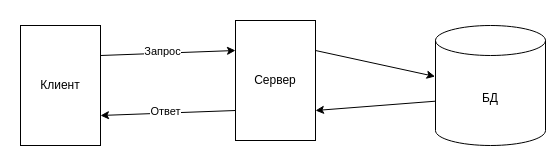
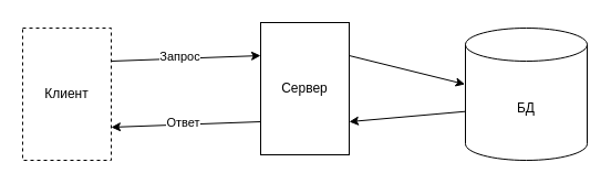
- <mxCell id="2" value="Клиент" style="rounded=0;whiteSpace=wrap;html=1;" vertex="1" parent="1"><mxGeometry x="20" y="25" width="80" height="120" as="geometry" /></mxCell>
+ <mxCell id="2" value="Клиент" style="rounded=0;whiteSpace=wrap;html=1;dashed=1;" vertex="1" parent="1"><mxGeometry x="20" y="25" width="80" height="120" as="geometry" /></mxCell>
- <mxCell id="4" value="БД" style="shape=cylinder3;whiteSpace=wrap;html=1;boundedLbl=1;backgroundOutline=1;size=15;" vertex="1" parent="1"><mxGeometry x="435" y="25" width="110" height="120" as="geometry" /></mxCell>
+ <mxCell id="4" value="БД" style="shape=cylinder3;whiteSpace=wrap;html=1;boundedLbl=1;backgroundOutline=1;size=15;" vertex="1" parent="1"><mxGeometry x="420" y="25" width="110" height="120" as="geometry" /></mxCell>
